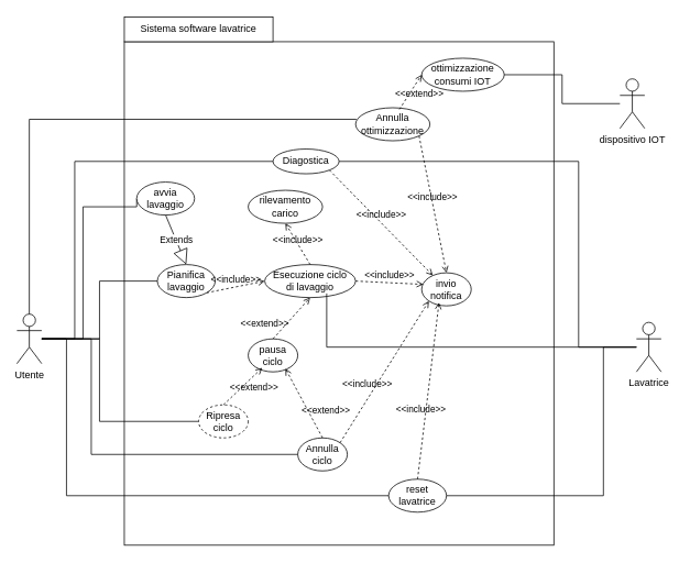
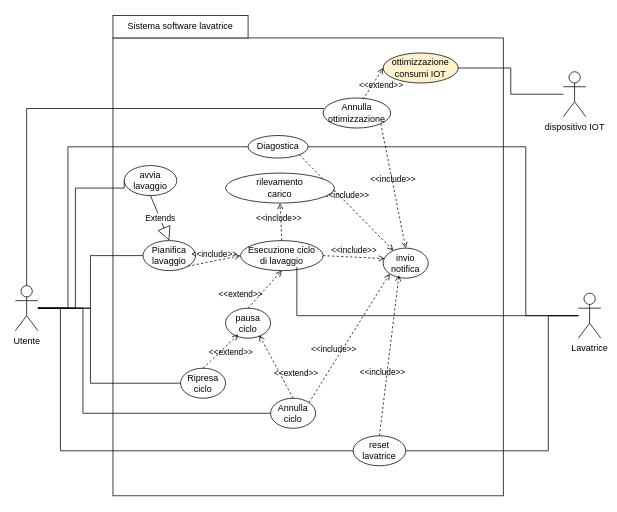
- <mxCell id="34" value="&lt;div&gt;ottimizzazione&lt;/div&gt;&lt;div&gt;consumi&amp;nbsp;IOT&lt;/div&gt;" style="ellipse;whiteSpace=wrap;html=1;" parent="1" vertex="1"><mxGeometry x="510" y="70" width="100" height="40" as="geometry" /></mxCell>
+ <mxCell id="34" value="&lt;div&gt;ottimizzazione&lt;/div&gt;&lt;div&gt;consumi&amp;nbsp;IOT&lt;/div&gt;" style="ellipse;whiteSpace=wrap;html=1;fillColor=#fff2cc;" parent="1" vertex="1"><mxGeometry x="510" y="70" width="100" height="40" as="geometry" /></mxCell>
- <mxCell id="27" value="&lt;div&gt;rilevamento&lt;/div&gt;&lt;div&gt;carico&lt;/div&gt;" style="ellipse;whiteSpace=wrap;html=1;" parent="1" vertex="1"><mxGeometry x="300" y="230" width="90" height="40" as="geometry" /></mxCell>
+ <mxCell id="27" value="&lt;div&gt;rilevamento&lt;/div&gt;&lt;div&gt;carico&lt;/div&gt;" style="ellipse;whiteSpace=wrap;html=1;" parent="1" vertex="1"><mxGeometry x="300" y="230" width="145" height="40" as="geometry" /></mxCell>
- <mxCell id="7" value="Ripresa&lt;div&gt;ciclo&lt;/div&gt;" style="ellipse;whiteSpace=wrap;html=1;dashed=1;" parent="1" vertex="1"><mxGeometry x="240" y="490" width="60" height="40" as="geometry" /></mxCell>
+ <mxCell id="7" value="Ripresa&lt;div&gt;ciclo&lt;/div&gt;" style="ellipse;whiteSpace=wrap;html=1;" parent="1" vertex="1"><mxGeometry x="240" y="490" width="60" height="40" as="geometry" /></mxCell>
